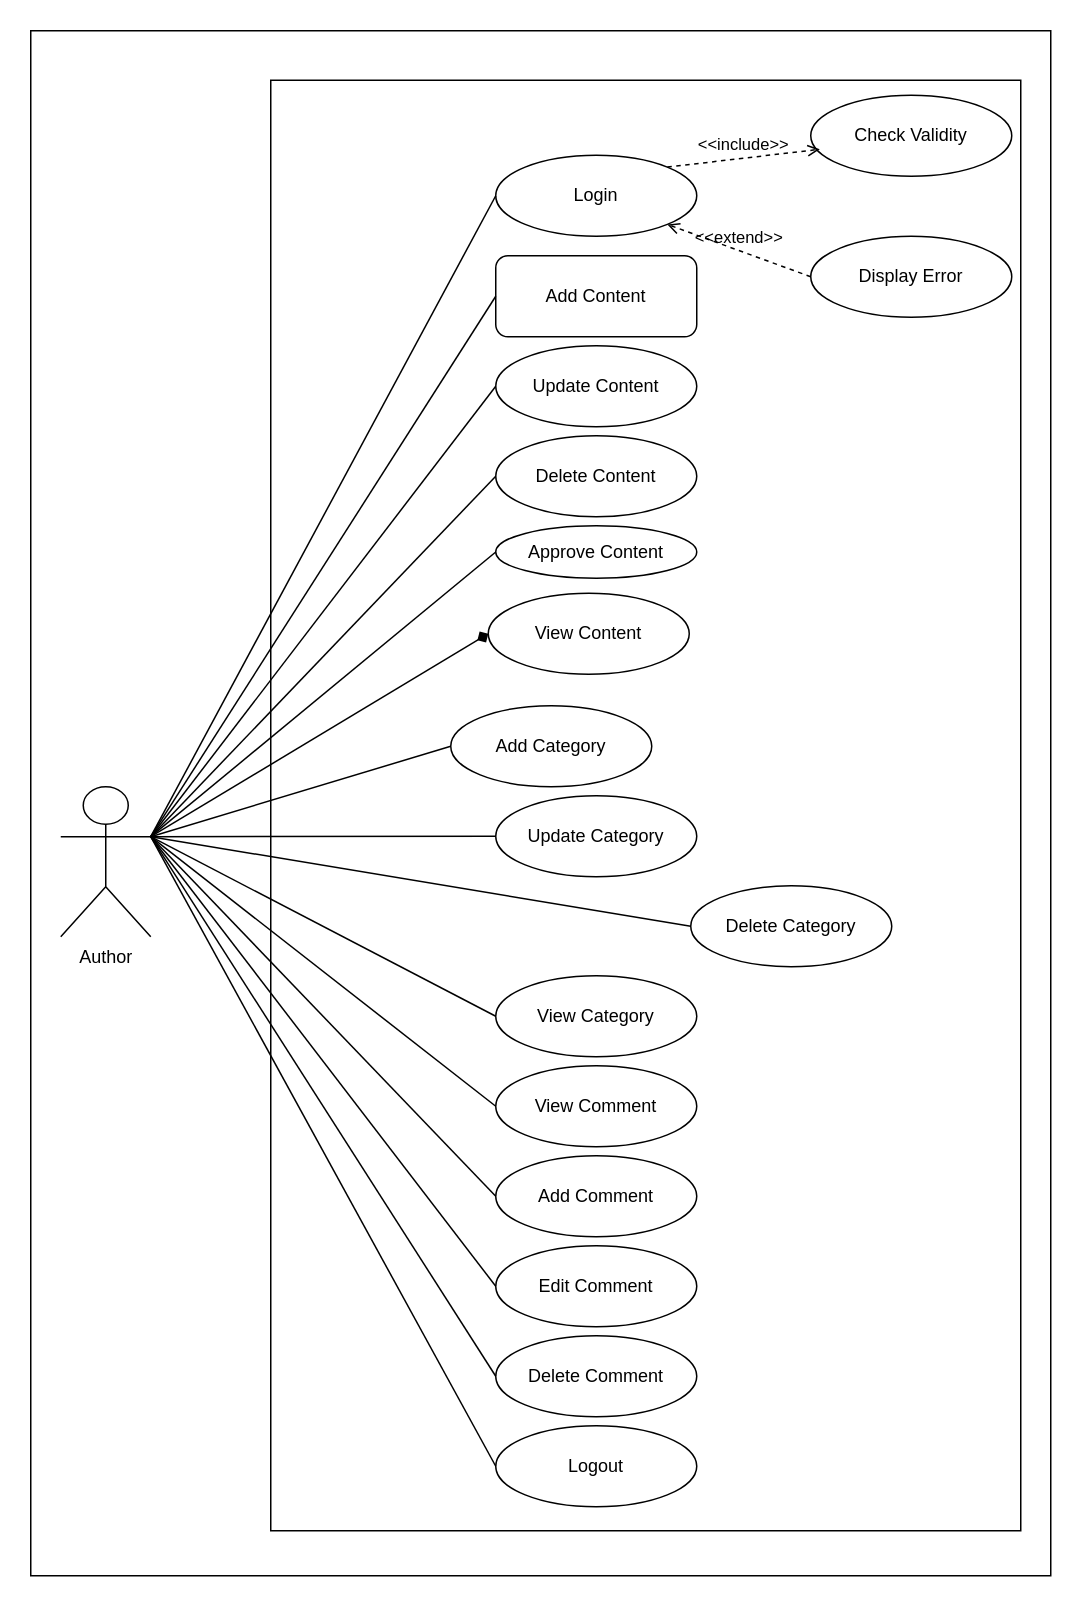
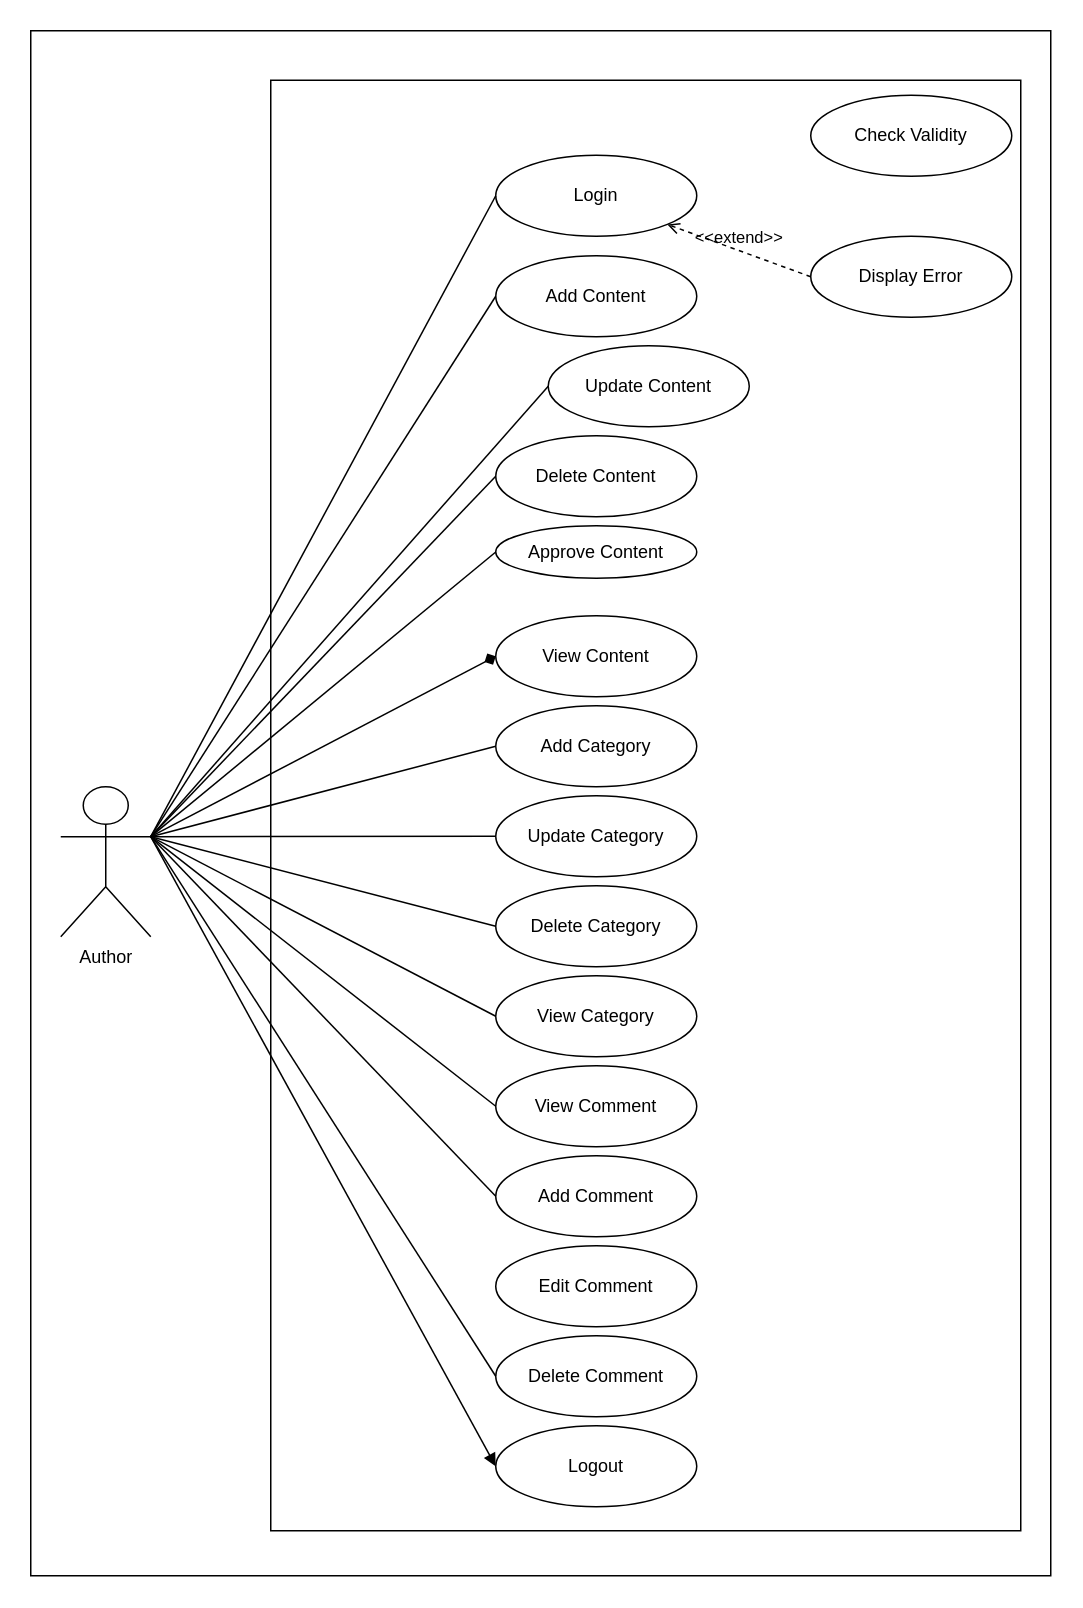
- <mxCell id="19" value="&amp;lt;&amp;lt;include&amp;gt;&amp;gt;" style="html=1;verticalAlign=bottom;labelBackgroundColor=none;endArrow=open;endFill=0;dashed=1;rounded=0;exitX=1;exitY=0;exitDx=0;exitDy=0;entryX=0.045;entryY=0.667;entryDx=0;entryDy=0;entryPerimeter=0;" parent="1" source="5" target="7" edge="1"><mxGeometry width="160" relative="1" as="geometry"><mxPoint x="400" y="213" as="sourcePoint" /><mxPoint x="560" y="213" as="targetPoint" /></mxGeometry></mxCell>
- <mxCell id="8" value="Add Content" style="whiteSpace=wrap;html=1;rounded=1;" parent="1" vertex="1"><mxGeometry x="330" y="170" width="134" height="54" as="geometry" /></mxCell>
+ <mxCell id="8" value="Add Content" style="ellipse;whiteSpace=wrap;html=1;" parent="1" vertex="1"><mxGeometry x="330" y="170" width="134" height="54" as="geometry" /></mxCell>
- <mxCell id="9" value="Update Content" style="ellipse;whiteSpace=wrap;html=1;" parent="1" vertex="1"><mxGeometry x="330" y="230" width="134" height="54" as="geometry" /></mxCell>
+ <mxCell id="9" value="Update Content" style="ellipse;whiteSpace=wrap;html=1;" parent="1" vertex="1"><mxGeometry x="365" y="230" width="134" height="54" as="geometry" /></mxCell>
- <mxCell id="12" value="View Content" style="ellipse;whiteSpace=wrap;html=1;" parent="1" vertex="1"><mxGeometry x="325" y="395" width="134" height="54" as="geometry" /></mxCell>
+ <mxCell id="12" value="View Content" style="ellipse;whiteSpace=wrap;html=1;" parent="1" vertex="1"><mxGeometry x="330" y="410" width="134" height="54" as="geometry" /></mxCell>
- <mxCell id="13" value="Add Category" style="ellipse;whiteSpace=wrap;html=1;" parent="1" vertex="1"><mxGeometry x="300" y="470" width="134" height="54" as="geometry" /></mxCell>
+ <mxCell id="13" value="Add Category" style="ellipse;whiteSpace=wrap;html=1;" parent="1" vertex="1"><mxGeometry x="330" y="470" width="134" height="54" as="geometry" /></mxCell>
- <mxCell id="15" value="Delete Category" style="ellipse;whiteSpace=wrap;html=1;" parent="1" vertex="1"><mxGeometry x="460" y="590" width="134" height="54" as="geometry" /></mxCell>
+ <mxCell id="15" value="Delete Category" style="ellipse;whiteSpace=wrap;html=1;" parent="1" vertex="1"><mxGeometry x="330" y="590" width="134" height="54" as="geometry" /></mxCell>
- <mxCell id="37" value="" style="endArrow=none;html=1;rounded=0;entryX=0;entryY=0.5;entryDx=0;entryDy=0;exitX=1;exitY=0.333;exitDx=0;exitDy=0;exitPerimeter=0;" edge="1" parent="1" source="4" target="35"><mxGeometry width="50" height="50" relative="1" as="geometry"><mxPoint x="120" y="473" as="sourcePoint" /><mxPoint x="340" y="807" as="targetPoint" /></mxGeometry></mxCell>
- <mxCell id="32" value="" style="endArrow=none;html=1;rounded=0;entryX=0;entryY=0.5;entryDx=0;entryDy=0;exitX=1;exitY=0.333;exitDx=0;exitDy=0;exitPerimeter=0;" parent="1" source="4" target="18" edge="1"><mxGeometry width="50" height="50" relative="1" as="geometry"><mxPoint x="160" y="383" as="sourcePoint" /><mxPoint x="360" y="938" as="targetPoint" /></mxGeometry></mxCell>
+ <mxCell id="32" value="" style="endArrow=block;html=1;rounded=0;entryX=0;entryY=0.5;entryDx=0;entryDy=0;exitX=1;exitY=0.333;exitDx=0;exitDy=0;exitPerimeter=0;" parent="1" source="4" target="18" edge="1"><mxGeometry width="50" height="50" relative="1" as="geometry"><mxPoint x="160" y="383" as="sourcePoint" /><mxPoint x="360" y="938" as="targetPoint" /></mxGeometry></mxCell>
